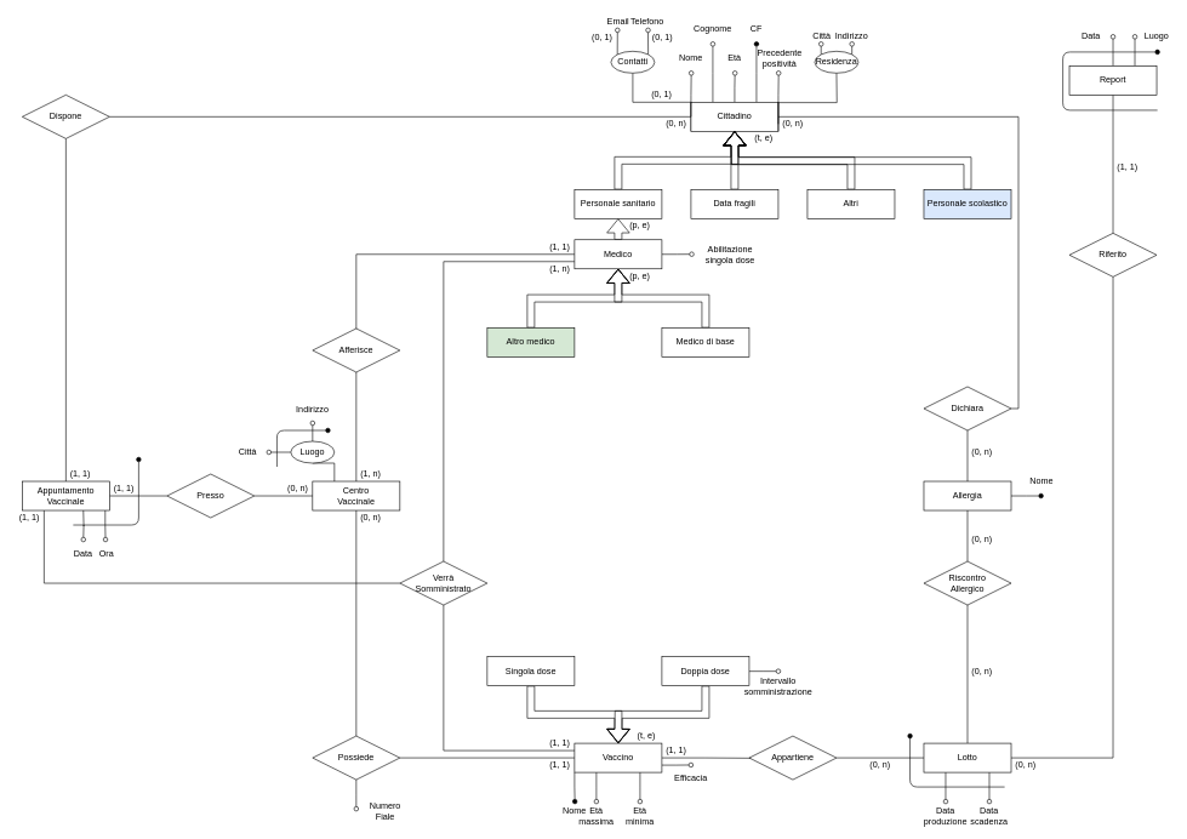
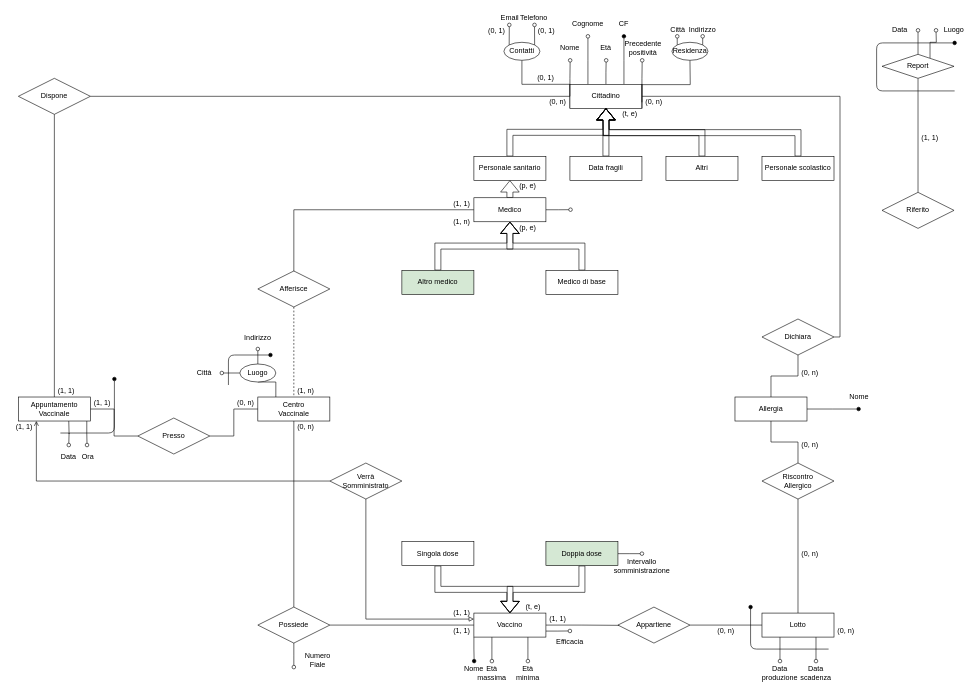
- <mxCell id="60" value="Report" style="whiteSpace=wrap;html=1;align=center;" parent="1" vertex="1"><mxGeometry x="1469" y="90" width="120" height="40" as="geometry" /></mxCell>
+ <mxCell id="60" value="Report" style="rhombus;whiteSpace=wrap;html=1;align=center;" parent="1" vertex="1"><mxGeometry x="1469" y="90" width="120" height="40" as="geometry" /></mxCell>
- <mxCell id="127" value="Personale scolastico" style="whiteSpace=wrap;html=1;align=center;fillColor=#dae8fc;" parent="1" vertex="1"><mxGeometry x="1269" y="260" width="120" height="40" as="geometry" /></mxCell>
+ <mxCell id="127" value="Personale scolastico" style="whiteSpace=wrap;html=1;align=center;" parent="1" vertex="1"><mxGeometry x="1269" y="260" width="120" height="40" as="geometry" /></mxCell>
- <mxCell id="140" value="Abilitazione singola dose" style="text;html=1;strokeColor=none;fillColor=none;align=center;verticalAlign=middle;whiteSpace=wrap;rounded=0;" parent="1" vertex="1"><mxGeometry x="966" y="339" width="74" height="20" as="geometry" /></mxCell>
- <mxCell id="45" style="edgeStyle=orthogonalEdgeStyle;rounded=0;orthogonalLoop=1;jettySize=auto;html=1;exitX=0.5;exitY=0;exitDx=0;exitDy=0;entryX=0;entryY=0.75;entryDx=0;entryDy=0;endArrow=none;endFill=0;" parent="1" source="48" target="130" edge="1"><mxGeometry relative="1" as="geometry"><Array as="points"><mxPoint x="609" y="359" /></Array></mxGeometry></mxCell>
- <mxCell id="30" style="edgeStyle=orthogonalEdgeStyle;rounded=0;orthogonalLoop=1;jettySize=auto;html=1;exitX=0.5;exitY=1;exitDx=0;exitDy=0;entryX=0.5;entryY=0;entryDx=0;entryDy=0;endArrow=none;endFill=0;" parent="1" source="32" target="29" edge="1"><mxGeometry relative="1" as="geometry" /></mxCell>
+ <mxCell id="30" style="edgeStyle=orthogonalEdgeStyle;rounded=0;orthogonalLoop=1;jettySize=auto;html=1;exitX=0.5;exitY=1;exitDx=0;exitDy=0;entryX=0.5;entryY=0;entryDx=0;entryDy=0;endArrow=none;endFill=0;dashed=1;" parent="1" source="32" target="29" edge="1"><mxGeometry relative="1" as="geometry" /></mxCell>
- <mxCell id="42" value="Presso" style="shape=rhombus;perimeter=rhombusPerimeter;whiteSpace=wrap;html=1;align=center;" parent="1" vertex="1"><mxGeometry x="229" y="651" width="120" height="60" as="geometry" /></mxCell>
+ <mxCell id="42" value="Presso" style="shape=rhombus;perimeter=rhombusPerimeter;whiteSpace=wrap;html=1;align=center;" parent="1" vertex="1"><mxGeometry x="229" y="696" width="120" height="60" as="geometry" /></mxCell>
- <mxCell id="63" value="Allergia" style="whiteSpace=wrap;html=1;align=center;" parent="1" vertex="1"><mxGeometry x="1269" y="661" width="120" height="40" as="geometry" /></mxCell>
+ <mxCell id="63" value="Allergia" style="whiteSpace=wrap;html=1;align=center;" parent="1" vertex="1"><mxGeometry x="1224" y="661" width="120" height="40" as="geometry" /></mxCell>
- <mxCell id="47" style="edgeStyle=orthogonalEdgeStyle;rounded=0;orthogonalLoop=1;jettySize=auto;html=1;exitX=0;exitY=0.5;exitDx=0;exitDy=0;entryX=0.25;entryY=1;entryDx=0;entryDy=0;endArrow=none;endFill=0;" parent="1" source="48" target="40" edge="1"><mxGeometry relative="1" as="geometry" /></mxCell>
+ <mxCell id="47" style="edgeStyle=orthogonalEdgeStyle;rounded=0;orthogonalLoop=1;jettySize=auto;html=1;exitX=0;exitY=0.5;exitDx=0;exitDy=0;entryX=0.25;entryY=1;entryDx=0;entryDy=0;endArrow=open;endFill=0;" parent="1" source="48" target="40" edge="1"><mxGeometry relative="1" as="geometry" /></mxCell>
- <mxCell id="52" style="edgeStyle=orthogonalEdgeStyle;rounded=0;orthogonalLoop=1;jettySize=auto;html=1;exitX=1;exitY=0.5;exitDx=0;exitDy=0;entryX=0.5;entryY=1;entryDx=0;entryDy=0;endArrow=none;endFill=0;" parent="1" source="55" target="57" edge="1"><mxGeometry relative="1" as="geometry" /></mxCell>
- <mxCell id="13" value="Doppia dose" style="whiteSpace=wrap;html=1;align=center;" parent="1" vertex="1"><mxGeometry x="909" y="902" width="120" height="40" as="geometry" /></mxCell>
+ <mxCell id="13" value="Doppia dose" style="whiteSpace=wrap;html=1;align=center;fillColor=#d5e8d4;" parent="1" vertex="1"><mxGeometry x="909" y="902" width="120" height="40" as="geometry" /></mxCell>
- <mxCell id="46" style="edgeStyle=orthogonalEdgeStyle;rounded=0;orthogonalLoop=1;jettySize=auto;html=1;exitX=0.5;exitY=1;exitDx=0;exitDy=0;entryX=0;entryY=0.25;entryDx=0;entryDy=0;endArrow=none;endFill=0;" parent="1" source="48" target="8" edge="1"><mxGeometry relative="1" as="geometry" /></mxCell>
+ <mxCell id="46" style="edgeStyle=orthogonalEdgeStyle;rounded=0;orthogonalLoop=1;jettySize=auto;html=1;exitX=0.5;exitY=1;exitDx=0;exitDy=0;entryX=0;entryY=0.25;entryDx=0;entryDy=0;endArrow=block;endFill=0;" parent="1" source="48" target="8" edge="1"><mxGeometry relative="1" as="geometry" /></mxCell>
- <mxCell id="134" value="Numero Fiale" style="text;html=1;strokeColor=none;fillColor=none;align=center;verticalAlign=middle;whiteSpace=wrap;rounded=0;" parent="1" vertex="1"><mxGeometry x="509" y="1104" width="40" height="20" as="geometry" /></mxCell>
+ <mxCell id="134" value="Numero Fiale" style="text;html=1;strokeColor=none;fillColor=none;align=center;verticalAlign=middle;whiteSpace=wrap;rounded=0;" parent="1" vertex="1"><mxGeometry x="509" y="1089" width="40" height="20" as="geometry" /></mxCell>
